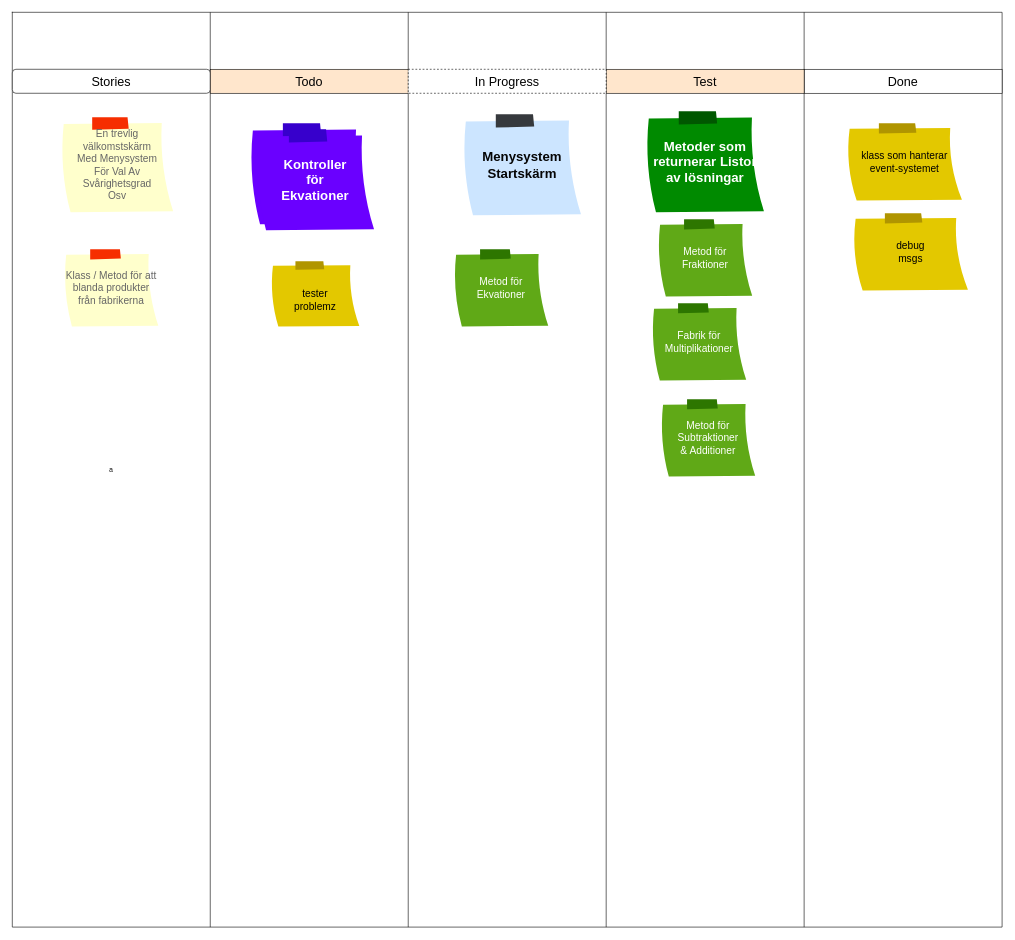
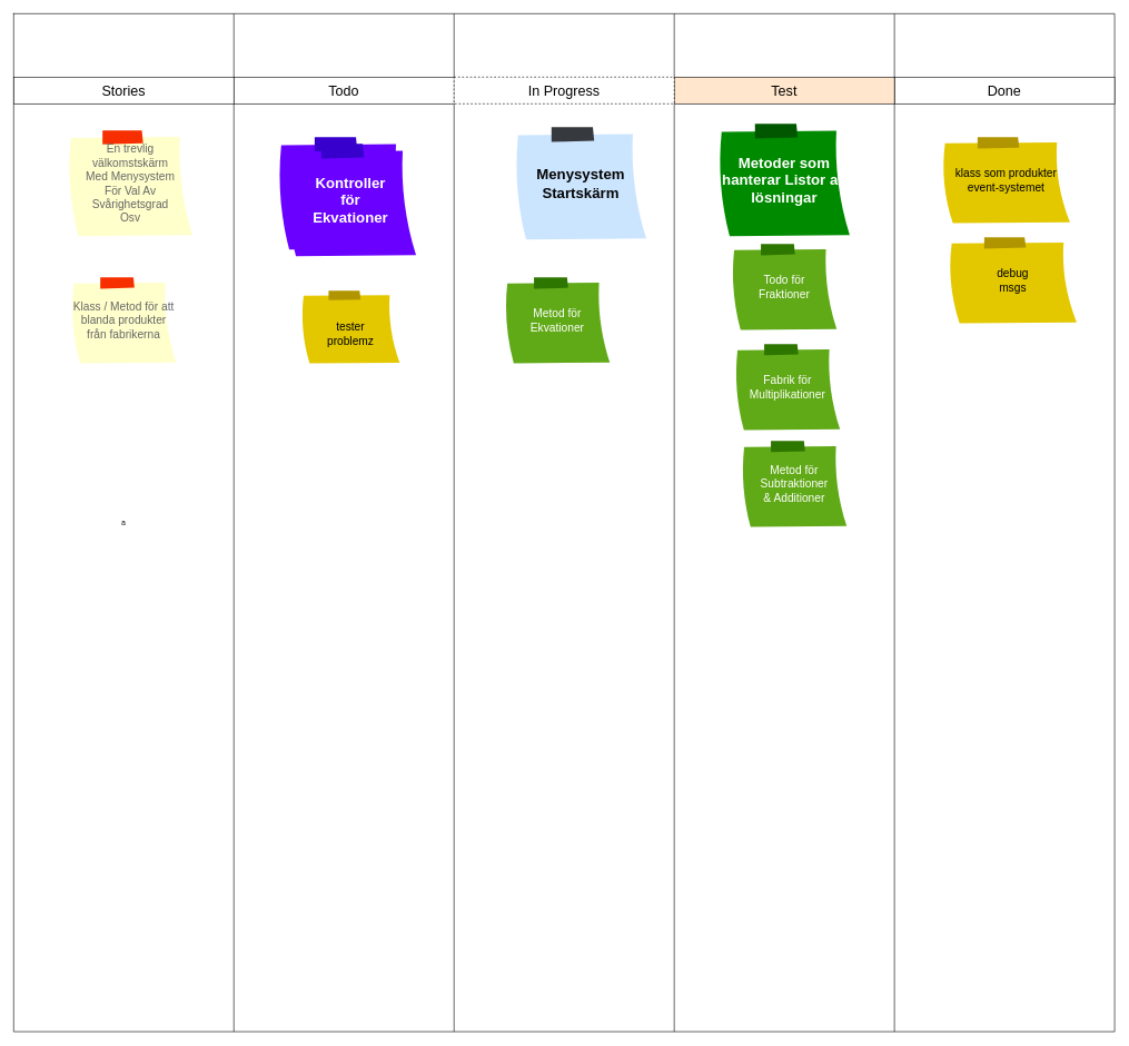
- <mxCell id="13" value="&lt;font style=&quot;font-size: 21px&quot;&gt;Stories&lt;/font&gt;" style="whiteSpace=wrap;html=1;rounded=1;" parent="1" vertex="1"><mxGeometry width="330" height="40" as="geometry" x="20" y="115" /></mxCell>
+ <mxCell id="13" value="&lt;font style=&quot;font-size: 21px&quot;&gt;Stories&lt;/font&gt;" style="rounded=0;whiteSpace=wrap;html=1;" parent="1" vertex="1"><mxGeometry width="330" height="40" as="geometry" x="20" y="115" /></mxCell>
- <mxCell id="14" value="&lt;font style=&quot;font-size: 21px&quot;&gt;Todo&lt;/font&gt;" style="rounded=0;whiteSpace=wrap;html=1;fillColor=#ffe6cc;" parent="1" vertex="1"><mxGeometry x="350" width="330" height="40" as="geometry" y="115" /></mxCell>
+ <mxCell id="14" value="&lt;font style=&quot;font-size: 21px&quot;&gt;Todo&lt;/font&gt;" style="rounded=0;whiteSpace=wrap;html=1;" parent="1" vertex="1"><mxGeometry x="350" width="330" height="40" as="geometry" y="115" /></mxCell>
- <mxCell id="11" value="&lt;b&gt;&lt;font style=&quot;font-size: 22px&quot;&gt;Metoder som returnerar Listor av lösningar&lt;/font&gt;&lt;/b&gt;" style="strokeWidth=1;shadow=0;dashed=0;align=center;html=1;shape=mxgraph.mockup.text.stickyNote2;mainText=;fontSize=17;whiteSpace=wrap;fillColor=#008a00;strokeColor=#005700;fontColor=#ffffff;" parent="1" vertex="1"><mxGeometry x="1075" y="185" width="200" height="170" as="geometry" /></mxCell>
+ <mxCell id="11" value="&lt;b&gt;&lt;font style=&quot;font-size: 22px&quot;&gt;Metoder som hanterar Listor av lösningar&lt;/font&gt;&lt;/b&gt;" style="strokeWidth=1;shadow=0;dashed=0;align=center;html=1;shape=mxgraph.mockup.text.stickyNote2;mainText=;fontSize=17;whiteSpace=wrap;fillColor=#008a00;strokeColor=#005700;fontColor=#ffffff;" parent="1" vertex="1"><mxGeometry x="1075" y="185" width="200" height="170" as="geometry" /></mxCell>
- <mxCell id="22" value="klass som hanterar event-systemet" style="strokeWidth=1;shadow=0;dashed=0;align=center;html=1;shape=mxgraph.mockup.text.stickyNote2;fontColor=#000000;mainText=;fontSize=17;whiteSpace=wrap;fillColor=#e3c800;strokeColor=#B09500;" vertex="1" parent="1"><mxGeometry x="1410" y="205" width="195" height="130" as="geometry" /></mxCell>
+ <mxCell id="22" value="klass som produkter event-systemet" style="strokeWidth=1;shadow=0;dashed=0;align=center;html=1;shape=mxgraph.mockup.text.stickyNote2;fontColor=#000000;mainText=;fontSize=17;whiteSpace=wrap;fillColor=#e3c800;strokeColor=#B09500;" vertex="1" parent="1"><mxGeometry x="1410" y="205" width="195" height="130" as="geometry" /></mxCell>
- <mxCell id="19" value="Metod för&lt;br&gt;Fraktioner" style="strokeWidth=1;shadow=0;dashed=0;align=center;html=1;shape=mxgraph.mockup.text.stickyNote2;fontColor=#ffffff;mainText=;fontSize=17;whiteSpace=wrap;fillColor=#60a917;strokeColor=#2D7600;" parent="1" vertex="1"><mxGeometry x="1095" y="365" width="160" height="130" as="geometry" /></mxCell>
+ <mxCell id="19" value="Todo för&lt;br&gt;Fraktioner" style="strokeWidth=1;shadow=0;dashed=0;align=center;html=1;shape=mxgraph.mockup.text.stickyNote2;fontColor=#ffffff;mainText=;fontSize=17;whiteSpace=wrap;fillColor=#60a917;strokeColor=#2D7600;" parent="1" vertex="1"><mxGeometry x="1095" y="365" width="160" height="130" as="geometry" /></mxCell>
- <mxCell id="10" value="Fabrik för&lt;br&gt;Multiplikationer" style="strokeWidth=1;shadow=0;dashed=0;align=center;html=1;shape=mxgraph.mockup.text.stickyNote2;fontColor=#ffffff;mainText=;fontSize=17;whiteSpace=wrap;fillColor=#60a917;strokeColor=#2D7600;" parent="1" vertex="1"><mxGeometry x="1085" y="505" width="160" height="130" as="geometry" /></mxCell>
+ <mxCell id="10" value="Fabrik för&lt;br&gt;Multiplikationer" style="strokeWidth=1;shadow=0;dashed=0;align=center;html=1;shape=mxgraph.mockup.text.stickyNote2;fontColor=#ffffff;mainText=;fontSize=17;whiteSpace=wrap;fillColor=#60a917;strokeColor=#2D7600;" parent="1" vertex="1"><mxGeometry x="1100" y="515" width="160" height="130" as="geometry" /></mxCell>
- <mxCell id="18" value="Metod för&lt;br&gt;Subtraktioner&lt;br&gt;&amp;amp; Additioner" style="strokeWidth=1;shadow=0;dashed=0;align=center;html=1;shape=mxgraph.mockup.text.stickyNote2;fontColor=#ffffff;mainText=;fontSize=17;whiteSpace=wrap;fillColor=#60a917;strokeColor=#2D7600;" parent="1" vertex="1"><mxGeometry x="1100" y="665" width="160" height="130" as="geometry" /></mxCell>
+ <mxCell id="18" value="Metod för&lt;br&gt;Subtraktioner&lt;br&gt;&amp;amp; Additioner" style="strokeWidth=1;shadow=0;dashed=0;align=center;html=1;shape=mxgraph.mockup.text.stickyNote2;fontColor=#ffffff;mainText=;fontSize=17;whiteSpace=wrap;fillColor=#60a917;strokeColor=#2D7600;" parent="1" vertex="1"><mxGeometry x="1110" y="660" width="160" height="130" as="geometry" /></mxCell>
